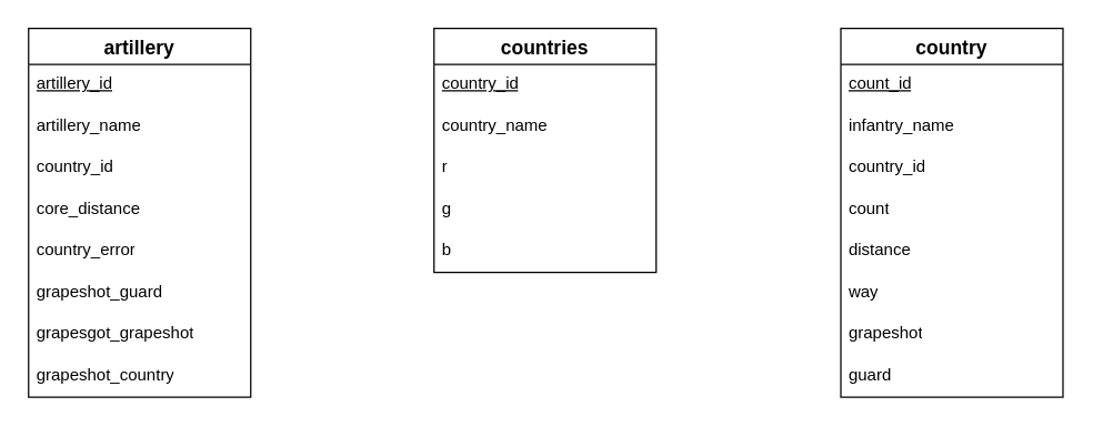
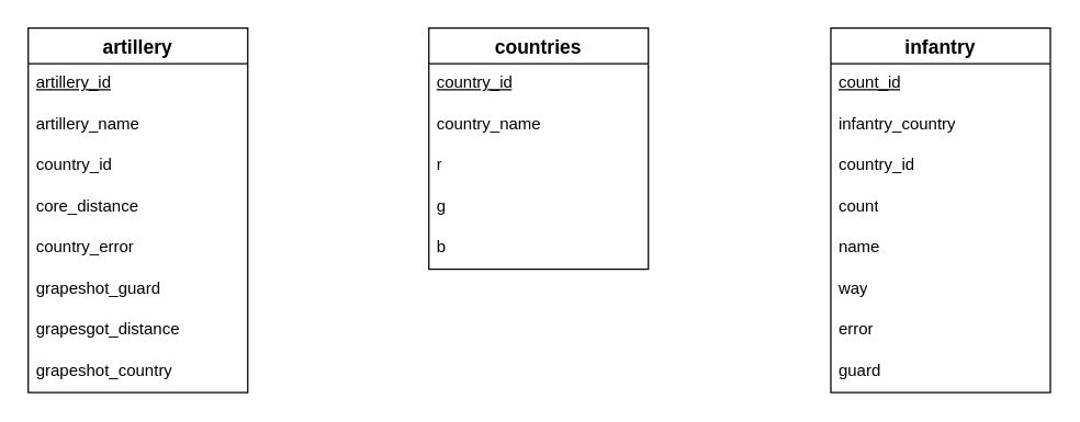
- <mxCell id="8" value="country" style="swimlane;fontStyle=1;childLayout=stackLayout;horizontal=1;startSize=26;horizontalStack=0;resizeParent=1;resizeParentMax=0;resizeLast=0;collapsible=1;marginBottom=0;align=center;fontSize=14;swimlaneFillColor=none;glass=0;rounded=0;shadow=0;" vertex="1" parent="1"><mxGeometry x="605" y="20" width="160" height="266" as="geometry"><mxRectangle x="96" y="73" width="92" height="29" as="alternateBounds" /></mxGeometry></mxCell>
+ <mxCell id="8" value="infantry" style="swimlane;fontStyle=1;childLayout=stackLayout;horizontal=1;startSize=26;horizontalStack=0;resizeParent=1;resizeParentMax=0;resizeLast=0;collapsible=1;marginBottom=0;align=center;fontSize=14;swimlaneFillColor=none;glass=0;rounded=0;shadow=0;" vertex="1" parent="1"><mxGeometry x="605" y="20" width="160" height="266" as="geometry"><mxRectangle x="96" y="73" width="92" height="29" as="alternateBounds" /></mxGeometry></mxCell>
- <mxCell id="10" value="infantry_name" style="text;strokeColor=none;fillColor=none;spacingLeft=4;spacingRight=4;overflow=hidden;rotatable=0;points=[[0,0.5],[1,0.5]];portConstraint=eastwest;fontSize=12;whiteSpace=wrap;html=1;" vertex="1" parent="8"><mxGeometry y="56" width="160" height="30" as="geometry" /></mxCell>
+ <mxCell id="10" value="infantry_country" style="text;strokeColor=none;fillColor=none;spacingLeft=4;spacingRight=4;overflow=hidden;rotatable=0;points=[[0,0.5],[1,0.5]];portConstraint=eastwest;fontSize=12;whiteSpace=wrap;html=1;" vertex="1" parent="8"><mxGeometry y="56" width="160" height="30" as="geometry" /></mxCell>
- <mxCell id="13" value="distance" style="text;strokeColor=none;fillColor=none;spacingLeft=4;spacingRight=4;overflow=hidden;rotatable=0;points=[[0,0.5],[1,0.5]];portConstraint=eastwest;fontSize=12;whiteSpace=wrap;html=1;" vertex="1" parent="8"><mxGeometry y="146" width="160" height="30" as="geometry" /></mxCell>
+ <mxCell id="13" value="name" style="text;strokeColor=none;fillColor=none;spacingLeft=4;spacingRight=4;overflow=hidden;rotatable=0;points=[[0,0.5],[1,0.5]];portConstraint=eastwest;fontSize=12;whiteSpace=wrap;html=1;" vertex="1" parent="8"><mxGeometry y="146" width="160" height="30" as="geometry" /></mxCell>
- <mxCell id="24" value="grapesgot_grapeshot" style="text;strokeColor=none;fillColor=none;spacingLeft=4;spacingRight=4;overflow=hidden;rotatable=0;points=[[0,0.5],[1,0.5]];portConstraint=eastwest;fontSize=12;whiteSpace=wrap;html=1;" vertex="1" parent="17"><mxGeometry y="206" width="160" height="30" as="geometry" /></mxCell>
+ <mxCell id="24" value="grapesgot_distance" style="text;strokeColor=none;fillColor=none;spacingLeft=4;spacingRight=4;overflow=hidden;rotatable=0;points=[[0,0.5],[1,0.5]];portConstraint=eastwest;fontSize=12;whiteSpace=wrap;html=1;" vertex="1" parent="17"><mxGeometry y="206" width="160" height="30" as="geometry" /></mxCell>
- <mxCell id="15" value="grapeshot" style="text;strokeColor=none;fillColor=none;spacingLeft=4;spacingRight=4;overflow=hidden;rotatable=0;points=[[0,0.5],[1,0.5]];portConstraint=eastwest;fontSize=12;whiteSpace=wrap;html=1;" vertex="1" parent="8"><mxGeometry y="206" width="160" height="30" as="geometry" /></mxCell>
+ <mxCell id="15" value="error" style="text;strokeColor=none;fillColor=none;spacingLeft=4;spacingRight=4;overflow=hidden;rotatable=0;points=[[0,0.5],[1,0.5]];portConstraint=eastwest;fontSize=12;whiteSpace=wrap;html=1;" vertex="1" parent="8"><mxGeometry y="206" width="160" height="30" as="geometry" /></mxCell>
